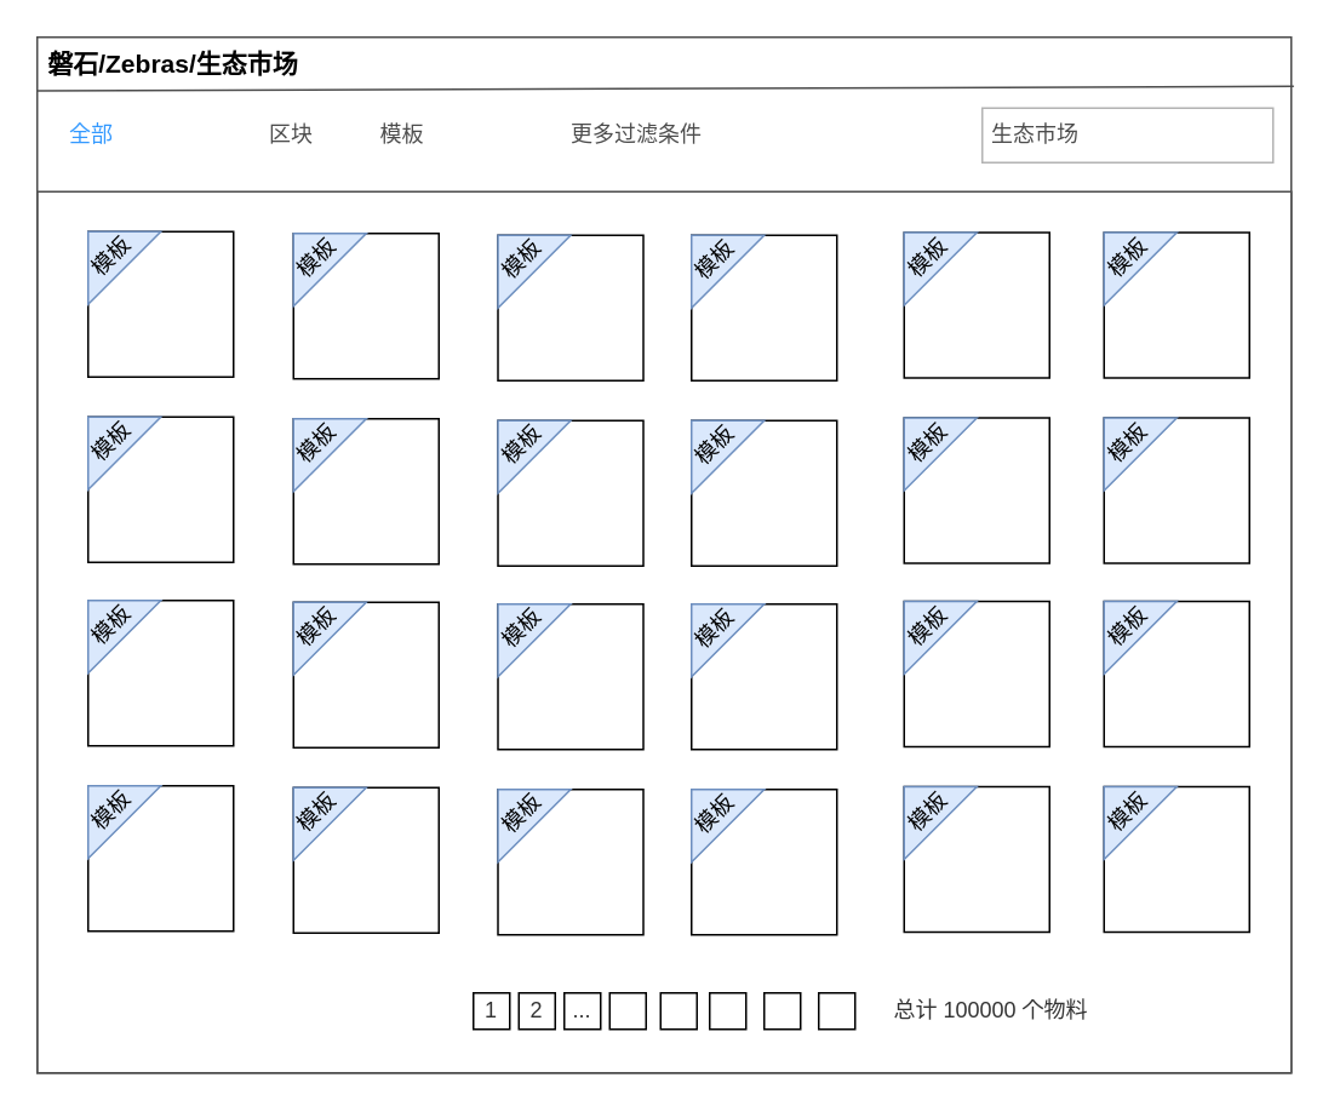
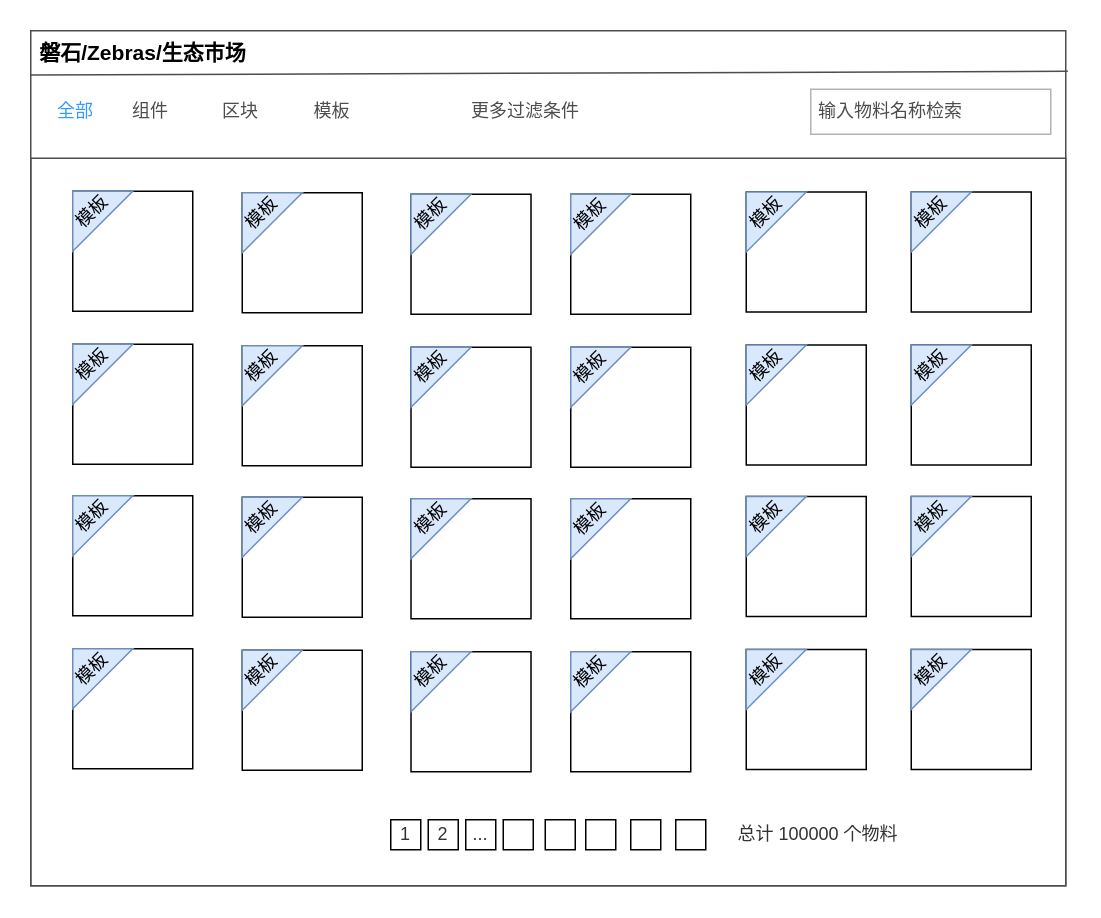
+ <mxCell id="7" value="组件" style="text;html=1;align=center;verticalAlign=middle;whiteSpace=wrap;rounded=0;fontColor=#4D4D4D;shadow=0;" vertex="1" parent="1"><mxGeometry x="80" y="59" width="40" height="30" as="geometry" /></mxCell>
- <mxCell id="5" value="&lt;font color=&quot;#4d4d4d&quot;&gt;&amp;nbsp;生态市场&lt;/font&gt;" style="text;html=1;align=left;verticalAlign=middle;whiteSpace=wrap;rounded=0;strokeColor=#B3B3B3;shadow=0;" vertex="1" parent="1"><mxGeometry x="540" y="59" width="160" height="30" as="geometry" /></mxCell>
+ <mxCell id="5" value="&lt;font color=&quot;#4d4d4d&quot;&gt;&amp;nbsp;输入物料名称检索&lt;/font&gt;" style="text;html=1;align=left;verticalAlign=middle;whiteSpace=wrap;rounded=0;strokeColor=#B3B3B3;shadow=0;" vertex="1" parent="1"><mxGeometry x="540" y="59" width="160" height="30" as="geometry" /></mxCell>
